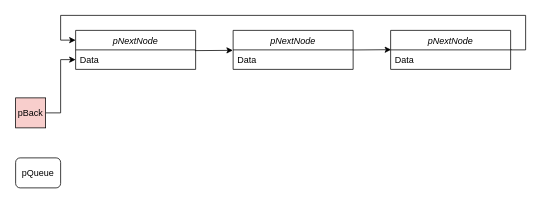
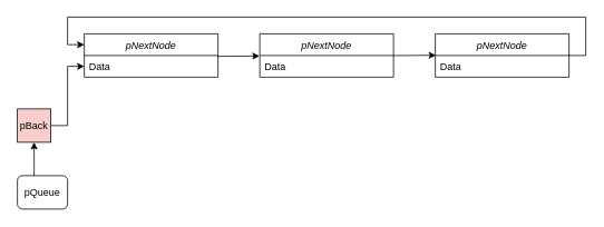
+ <mxCell id="13" style="edgeStyle=orthogonalEdgeStyle;rounded=0;orthogonalLoop=1;jettySize=auto;html=1;entryX=0.5;entryY=1;entryDx=0;entryDy=0;" edge="1" parent="1" source="14" target="5"><mxGeometry relative="1" as="geometry"><Array as="points"><mxPoint x="40" y="200" /><mxPoint x="40" y="200" /></Array></mxGeometry></mxCell>
